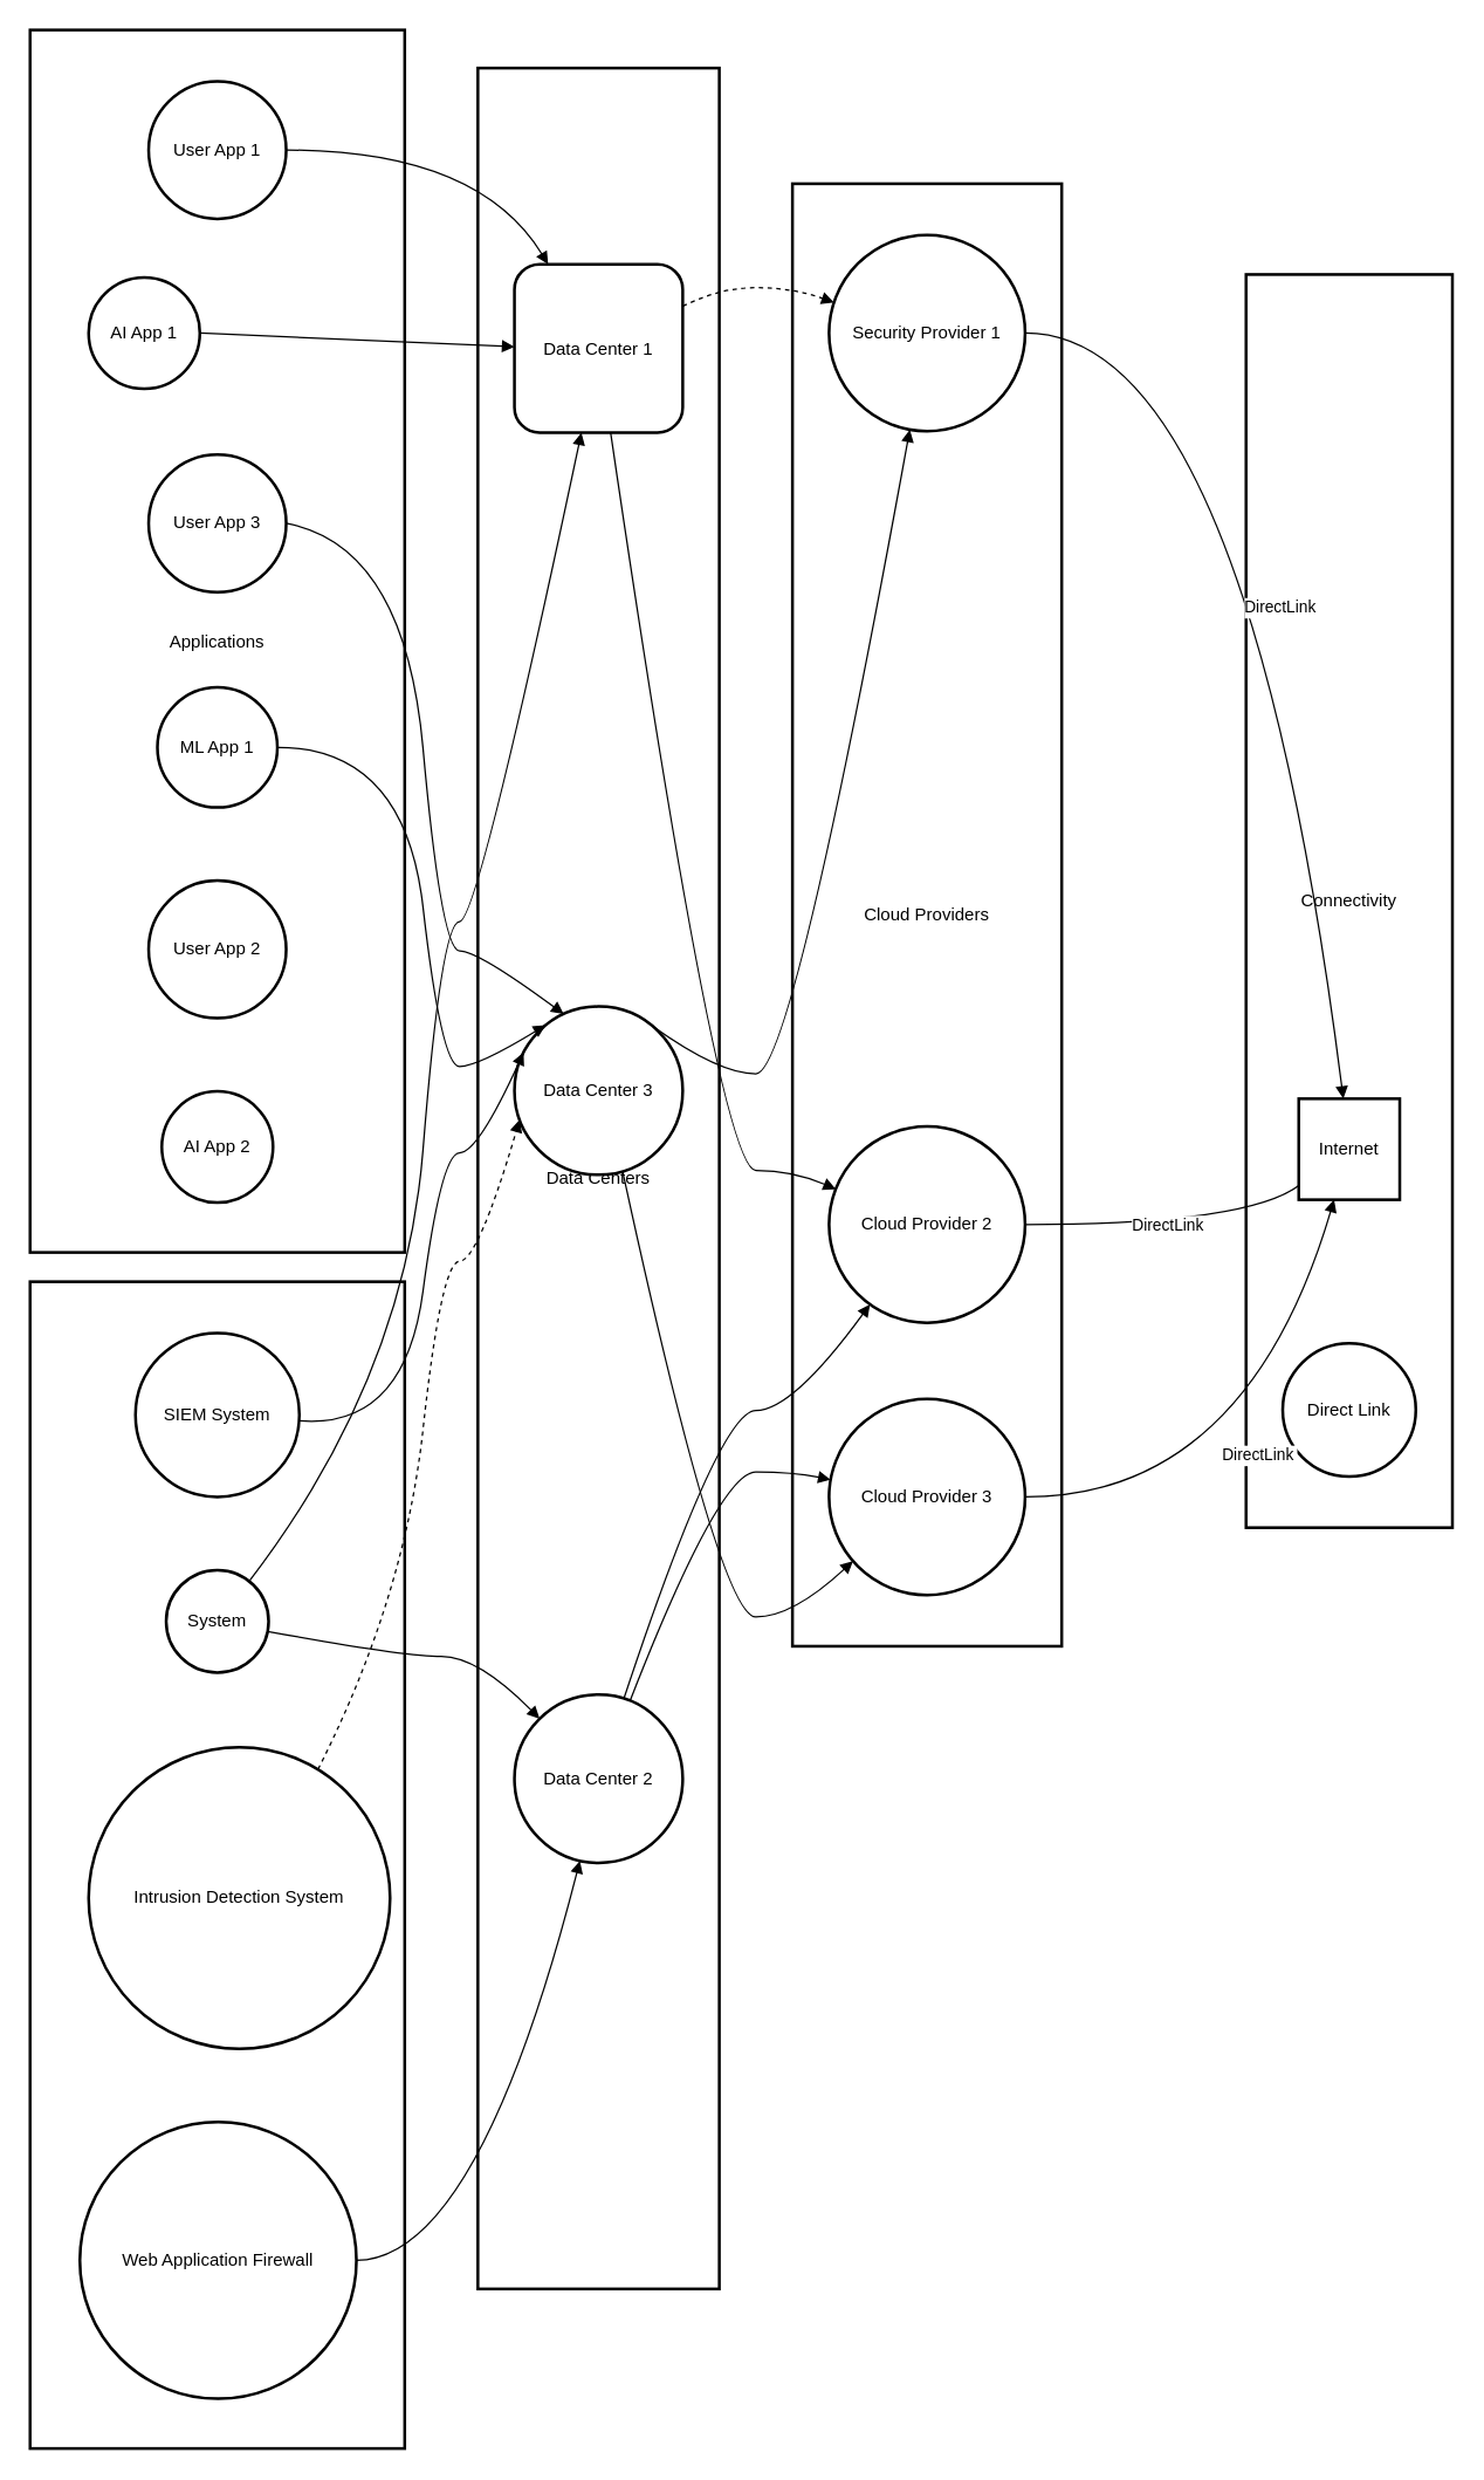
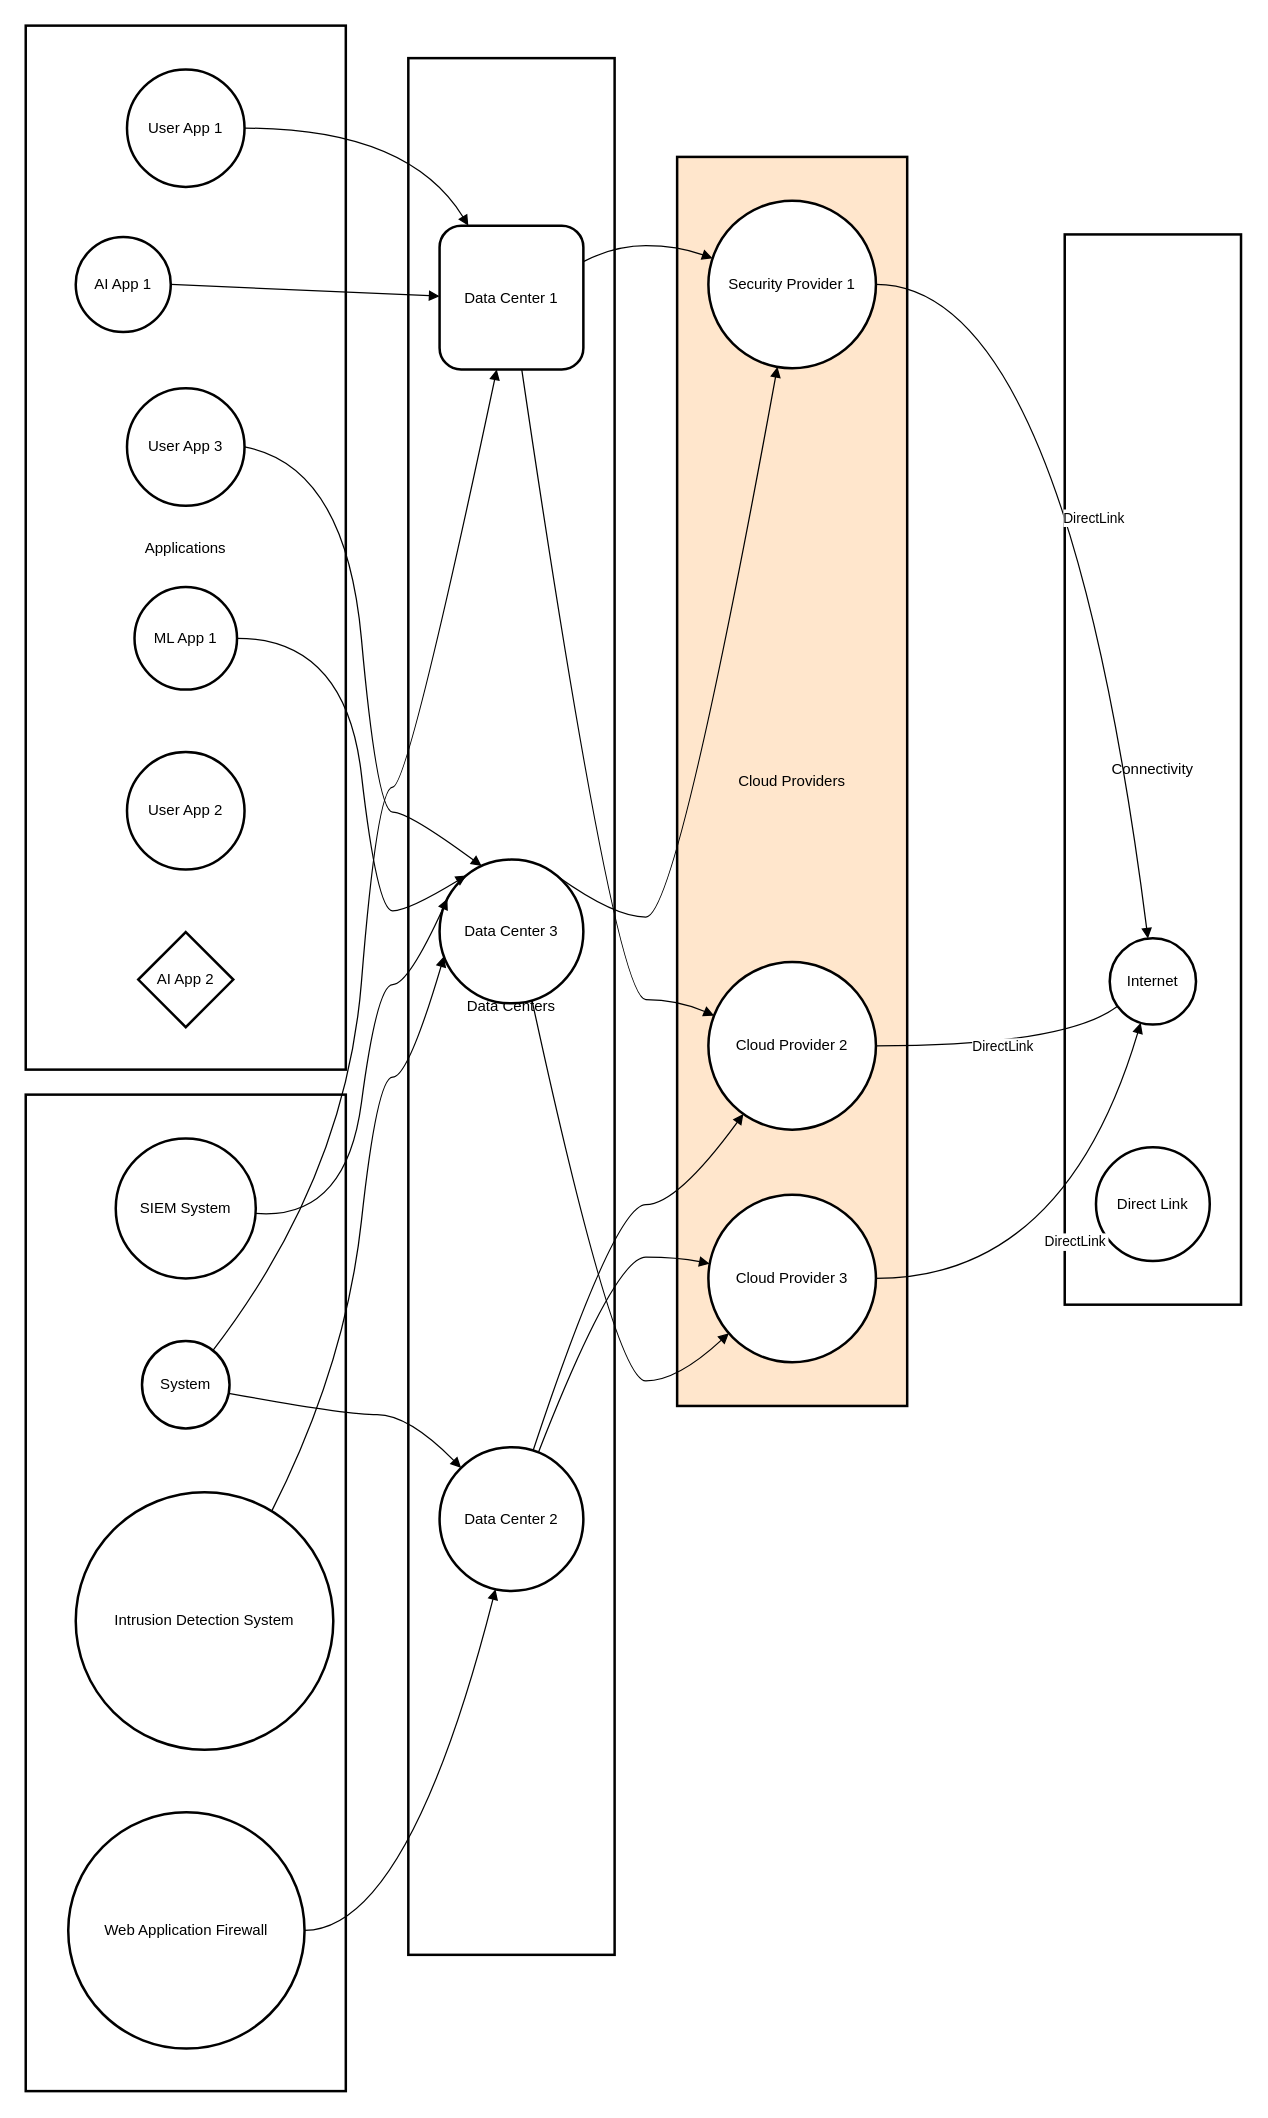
- <mxCell id="25" value="" style="curved=1;startArrow=none;endArrow=block;exitX=1;exitY=0.25;entryX=0;entryY=0.33;dashed=1;" edge="1" parent="1" source="7" target="10"><mxGeometry relative="1" as="geometry"><Array as="points"><mxPoint x="491" y="196" /><mxPoint x="541" y="196" /></Array></mxGeometry></mxCell>
+ <mxCell id="25" value="" style="curved=1;startArrow=none;endArrow=block;exitX=1;exitY=0.25;entryX=0;entryY=0.33;" edge="1" parent="1" source="7" target="10"><mxGeometry relative="1" as="geometry"><Array as="points"><mxPoint x="491" y="196" /><mxPoint x="541" y="196" /></Array></mxGeometry></mxCell>
- <mxCell id="5" value="Cloud Providers" style="whiteSpace=wrap;strokeWidth=2;" vertex="1" parent="1"><mxGeometry x="541" y="125" width="184" height="999" as="geometry" /></mxCell>
+ <mxCell id="5" value="Cloud Providers" style="whiteSpace=wrap;strokeWidth=2;fillColor=#ffe6cc;" vertex="1" parent="1"><mxGeometry x="541" y="125" width="184" height="999" as="geometry" /></mxCell>
- <mxCell id="19" value="AI App 2" style="ellipse;aspect=fixed;strokeWidth=2;whiteSpace=wrap;" vertex="1" parent="1"><mxGeometry x="110" y="745" width="76" height="76" as="geometry" /></mxCell>
+ <mxCell id="19" value="AI App 2" style="rhombus;aspect=fixed;strokeWidth=2;whiteSpace=wrap;" vertex="1" parent="1"><mxGeometry x="110" y="745" width="76" height="76" as="geometry" /></mxCell>
- <mxCell id="13" value="Internet" style="aspect=fixed;strokeWidth=2;whiteSpace=wrap;rounded=0;" vertex="1" parent="1"><mxGeometry x="887" y="750" width="69" height="69" as="geometry" /></mxCell>
+ <mxCell id="13" value="Internet" style="ellipse;aspect=fixed;strokeWidth=2;whiteSpace=wrap;" vertex="1" parent="1"><mxGeometry x="887" y="750" width="69" height="69" as="geometry" /></mxCell>
- <mxCell id="42" value="" style="curved=1;startArrow=none;endArrow=block;exitX=0.81;exitY=0;entryX=0;entryY=0.69;dashed=1;" edge="1" parent="1" source="24" target="9"><mxGeometry relative="1" as="geometry"><Array as="points"><mxPoint x="276" y="1091" /><mxPoint x="301" y="861" /><mxPoint x="326" y="861" /></Array></mxGeometry></mxCell>
+ <mxCell id="42" value="" style="curved=1;startArrow=none;endArrow=block;exitX=0.81;exitY=0;entryX=0;entryY=0.69;" edge="1" parent="1" source="24" target="9"><mxGeometry relative="1" as="geometry"><Array as="points"><mxPoint x="276" y="1091" /><mxPoint x="301" y="861" /><mxPoint x="326" y="861" /></Array></mxGeometry></mxCell>
